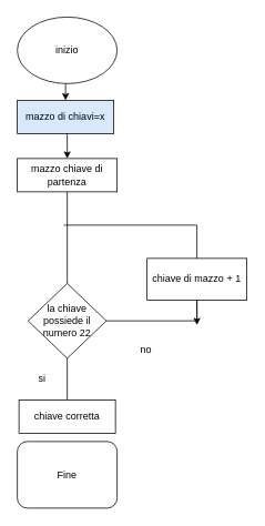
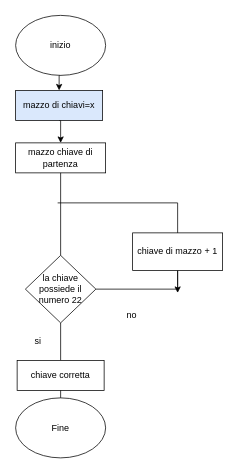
+ <mxCell id="20" value="" style="endArrow=none;html=1;rounded=0;entryX=0.5;entryY=1;entryDx=0;entryDy=0;exitX=0.5;exitY=0;exitDx=0;exitDy=0;" edge="1" parent="1" source="4" target="19"><mxGeometry width="50" height="50" relative="1" as="geometry"><mxPoint x="80" y="530" as="sourcePoint" /><mxPoint x="80" y="430" as="targetPoint" /></mxGeometry></mxCell>
- <mxCell id="4" value="Fine" style="whiteSpace=wrap;html=1;rounded=1;" vertex="1" parent="1"><mxGeometry x="20" y="530" width="120" height="80" as="geometry" /></mxCell>
+ <mxCell id="4" value="Fine" style="ellipse;whiteSpace=wrap;html=1;" vertex="1" parent="1"><mxGeometry x="20" y="530" width="120" height="80" as="geometry" /></mxCell>
